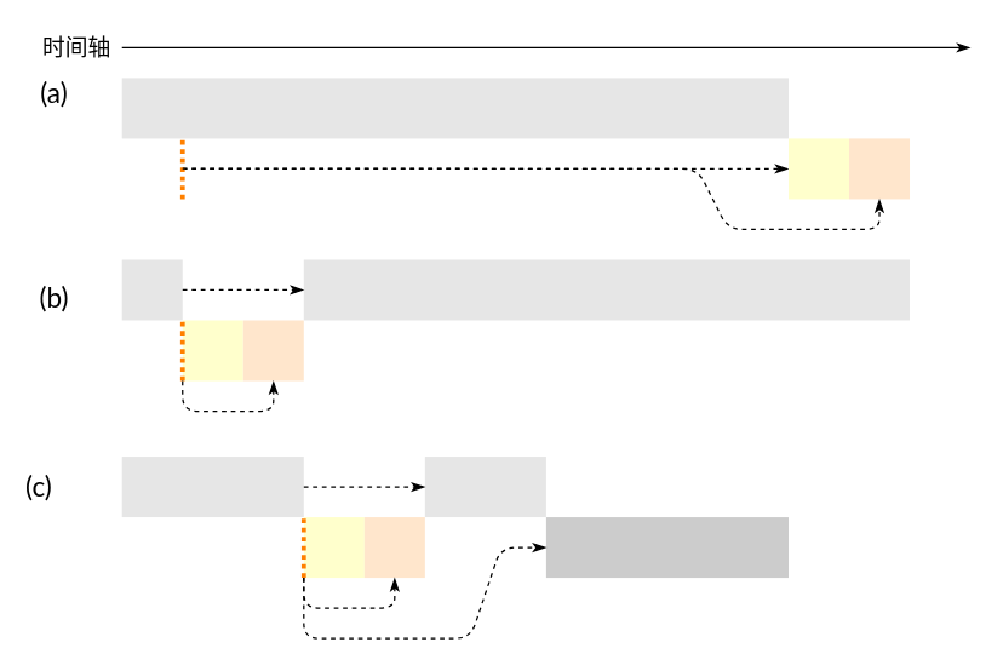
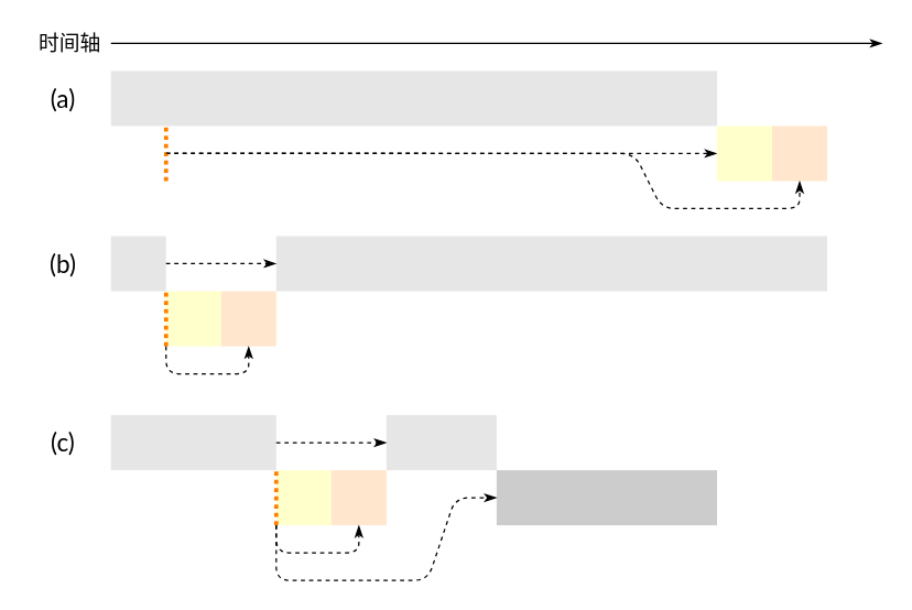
- <mxCell id="13" value="(a)" style="text;html=1;align=center;verticalAlign=middle;resizable=0;points=[];autosize=1;fontSize=18;fontFamily=Lato;" vertex="1" parent="1"><mxGeometry x="20" y="46" width="30" height="30" as="geometry" /></mxCell>
+ <mxCell id="13" value="(a)" style="text;html=1;align=center;verticalAlign=middle;resizable=0;points=[];autosize=1;fontSize=18;fontFamily=Lato;" vertex="1" parent="1"><mxGeometry x="30" y="56" width="30" height="30" as="geometry" /></mxCell>
- <mxCell id="14" value="(b)" style="text;html=1;align=center;verticalAlign=middle;resizable=0;points=[];autosize=1;fontSize=18;fontFamily=Lato;" vertex="1" parent="1"><mxGeometry x="20" y="181" width="30" height="30" as="geometry" /></mxCell>
+ <mxCell id="14" value="(b)" style="text;html=1;align=center;verticalAlign=middle;resizable=0;points=[];autosize=1;fontSize=18;fontFamily=Lato;" vertex="1" parent="1"><mxGeometry x="30" y="176" width="30" height="30" as="geometry" /></mxCell>
- <mxCell id="22" value="(c)" style="text;html=1;align=center;verticalAlign=middle;resizable=0;points=[];autosize=1;fontSize=18;fontFamily=Lato;" vertex="1" parent="1"><mxGeometry x="10" y="306" width="30" height="30" as="geometry" /></mxCell>
+ <mxCell id="22" value="(c)" style="text;html=1;align=center;verticalAlign=middle;resizable=0;points=[];autosize=1;fontSize=18;fontFamily=Lato;" vertex="1" parent="1"><mxGeometry x="30" y="306" width="30" height="30" as="geometry" /></mxCell>
